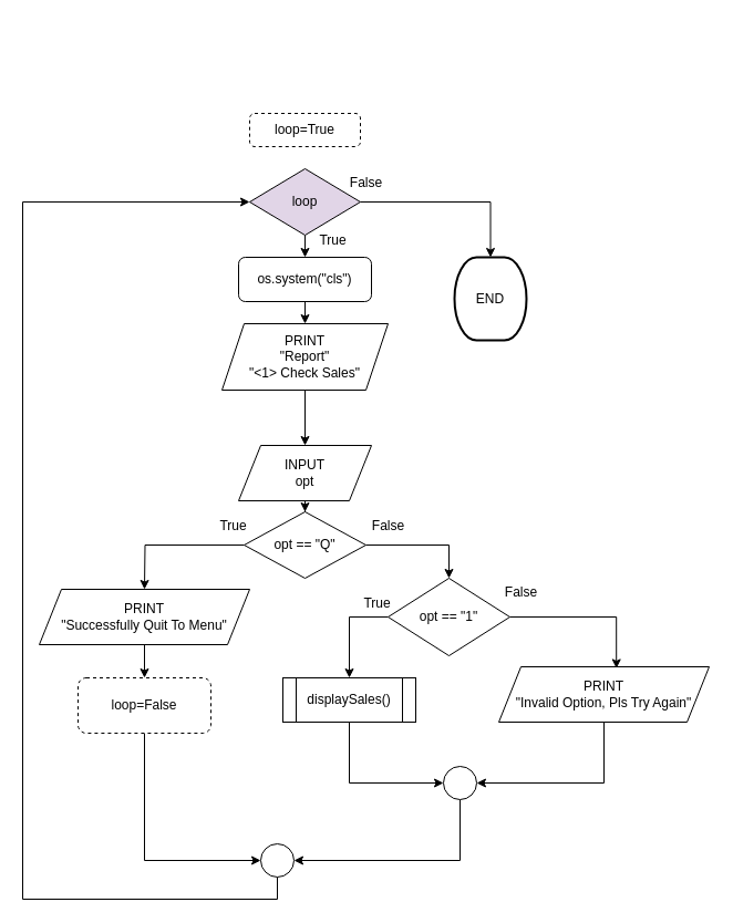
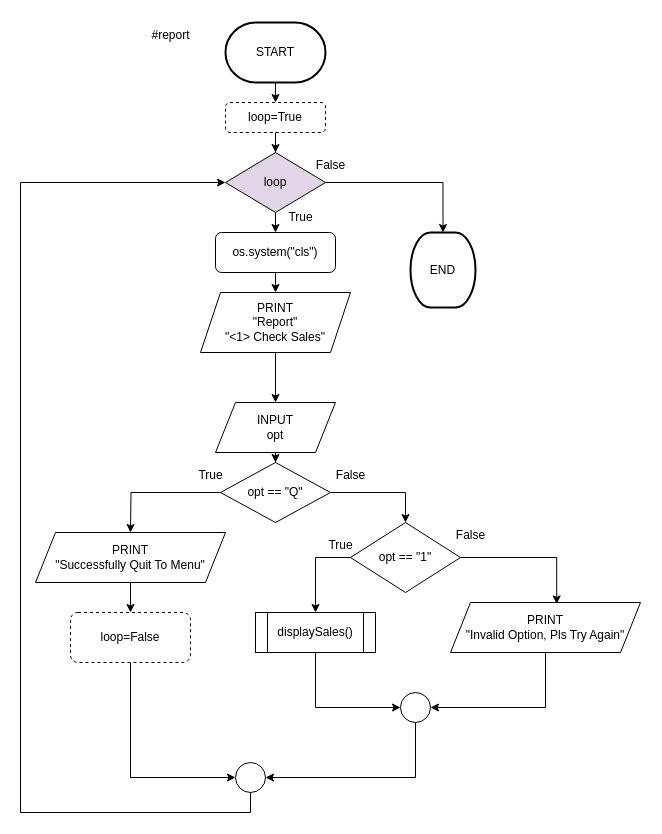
+ <mxCell id="40" value="#report" style="text;html=1;align=center;verticalAlign=middle;resizable=0;points=[];autosize=1;strokeColor=none;fillColor=none;" vertex="1" parent="1"><mxGeometry x="140" y="20" width="60" height="30" as="geometry" /></mxCell>
+ <mxCell id="6" value="START" style="strokeWidth=2;html=1;shape=mxgraph.flowchart.terminator;whiteSpace=wrap;" vertex="1" parent="1"><mxGeometry x="225" y="22" width="100" height="60" as="geometry" /></mxCell>
+ <mxCell id="5" style="edgeStyle=orthogonalEdgeStyle;rounded=0;orthogonalLoop=1;jettySize=auto;html=1;exitX=0.5;exitY=1;exitDx=0;exitDy=0;exitPerimeter=0;entryX=0.5;entryY=0;entryDx=0;entryDy=0;" edge="1" parent="1" source="6" target="3"><mxGeometry relative="1" as="geometry" /></mxCell>
+ <mxCell id="2" style="edgeStyle=orthogonalEdgeStyle;rounded=0;orthogonalLoop=1;jettySize=auto;html=1;exitX=0.5;exitY=1;exitDx=0;exitDy=0;" edge="1" parent="1" source="3" target="8"><mxGeometry relative="1" as="geometry" /></mxCell>
